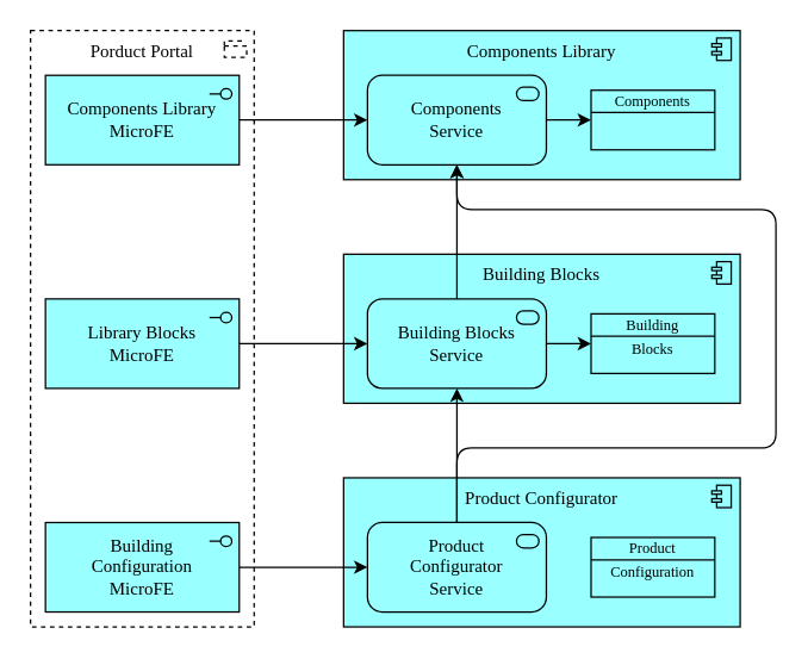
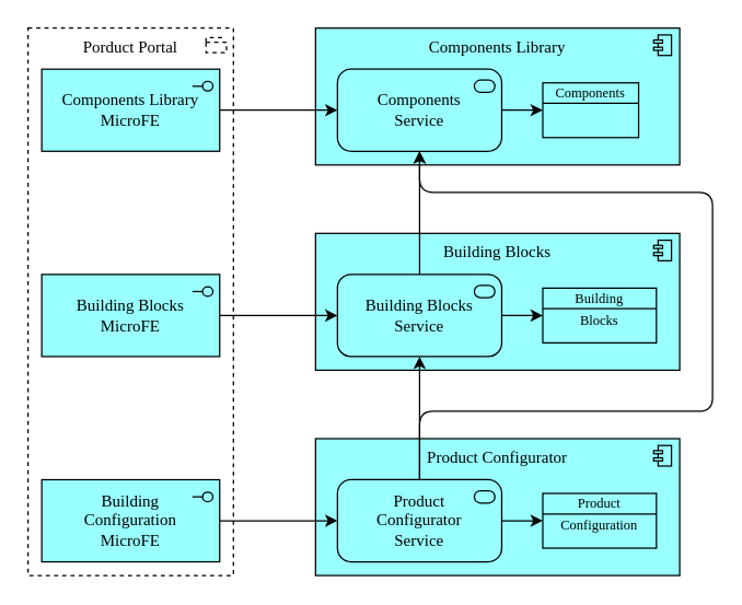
- <mxCell id="6" value="&lt;div style=&quot;line-height: 160%;&quot;&gt;Components&lt;/div&gt;" style="html=1;outlineConnect=0;whiteSpace=wrap;fillColor=#99ffff;shape=mxgraph.archimate3.businessObject;overflow=fill;fontFamily=Poppins;fontSource=https%3A%2F%2Ffonts.googleapis.com%2Fcss%3Ffamily%3DPoppins;fontSize=10;spacingTop=0;verticalAlign=top;spacing=0;spacingLeft=0;" vertex="1" parent="2"><mxGeometry x="166" y="40" width="83" height="40" as="geometry" /></mxCell>
+ <mxCell id="6" value="&lt;div style=&quot;line-height: 160%;&quot;&gt;Components&lt;/div&gt;" style="html=1;outlineConnect=0;whiteSpace=wrap;fillColor=#99ffff;shape=mxgraph.archimate3.businessObject;overflow=fill;fontFamily=Poppins;fontSource=https%3A%2F%2Ffonts.googleapis.com%2Fcss%3Ffamily%3DPoppins;fontSize=10;spacingTop=0;verticalAlign=top;spacing=0;spacingLeft=0;" vertex="1" parent="2"><mxGeometry x="166" y="40" width="70" height="40" as="geometry" /></mxCell>
- <mxCell id="23" value="Library Blocks&lt;br&gt;MicroFE" style="html=1;outlineConnect=0;whiteSpace=wrap;fillColor=#99ffff;shape=mxgraph.archimate3.application;appType=interface;archiType=square;fontFamily=Poppins;fontSource=https%3A%2F%2Ffonts.googleapis.com%2Fcss%3Ffamily%3DPoppins;" vertex="1" parent="1"><mxGeometry x="30" y="200" width="130" height="60" as="geometry" /></mxCell>
+ <mxCell id="23" value="Building Blocks&lt;br&gt;MicroFE" style="html=1;outlineConnect=0;whiteSpace=wrap;fillColor=#99ffff;shape=mxgraph.archimate3.application;appType=interface;archiType=square;fontFamily=Poppins;fontSource=https%3A%2F%2Ffonts.googleapis.com%2Fcss%3Ffamily%3DPoppins;" vertex="1" parent="1"><mxGeometry x="30" y="200" width="130" height="60" as="geometry" /></mxCell>
+ <mxCell id="14" style="edgeStyle=orthogonalEdgeStyle;rounded=0;orthogonalLoop=1;jettySize=auto;html=1;" edge="1" parent="12" source="15" target="16"><mxGeometry relative="1" as="geometry" /></mxCell>
